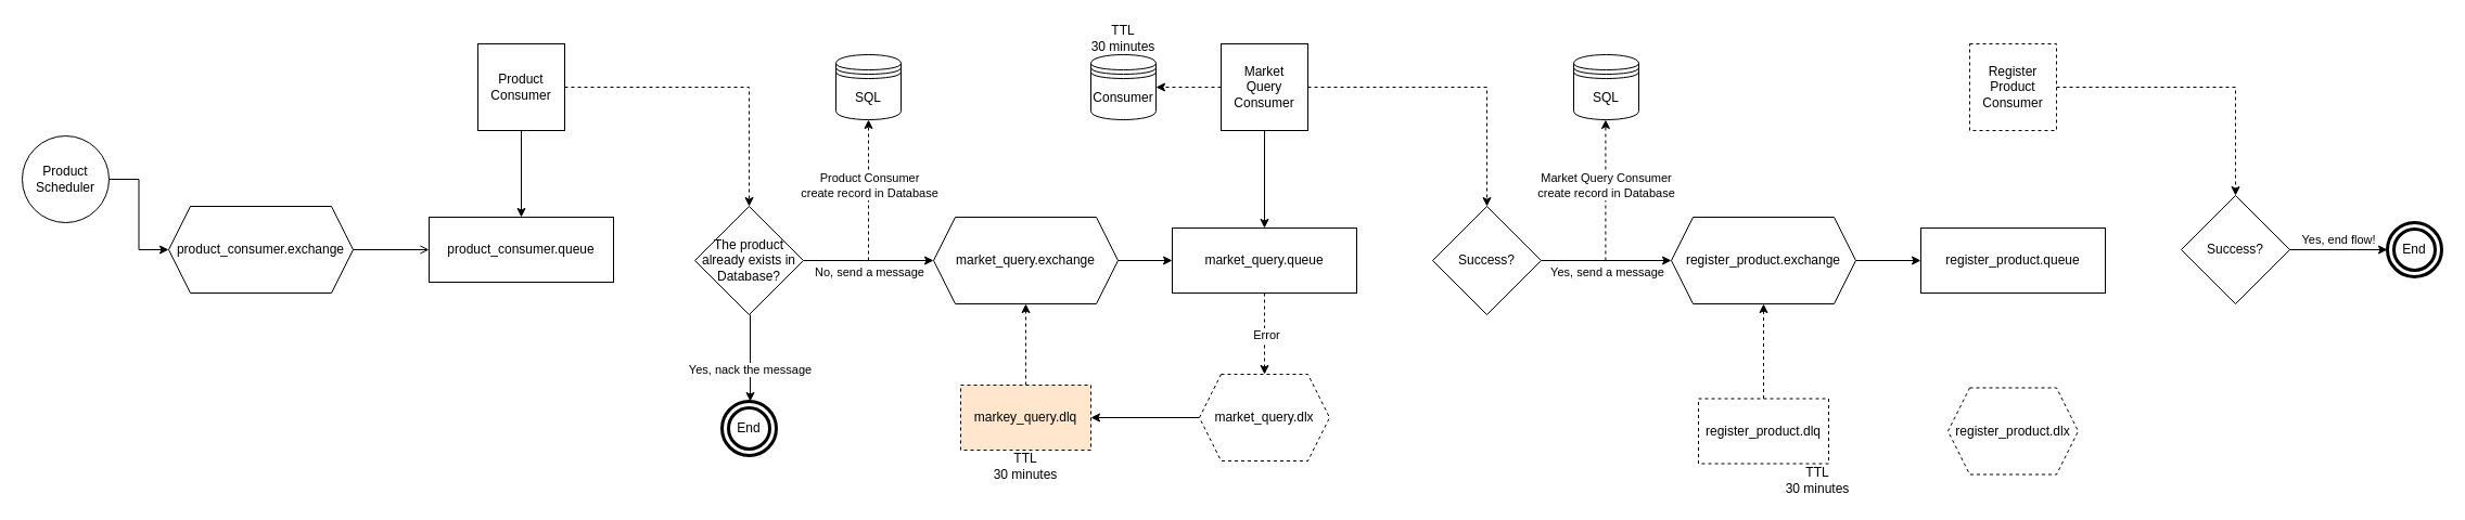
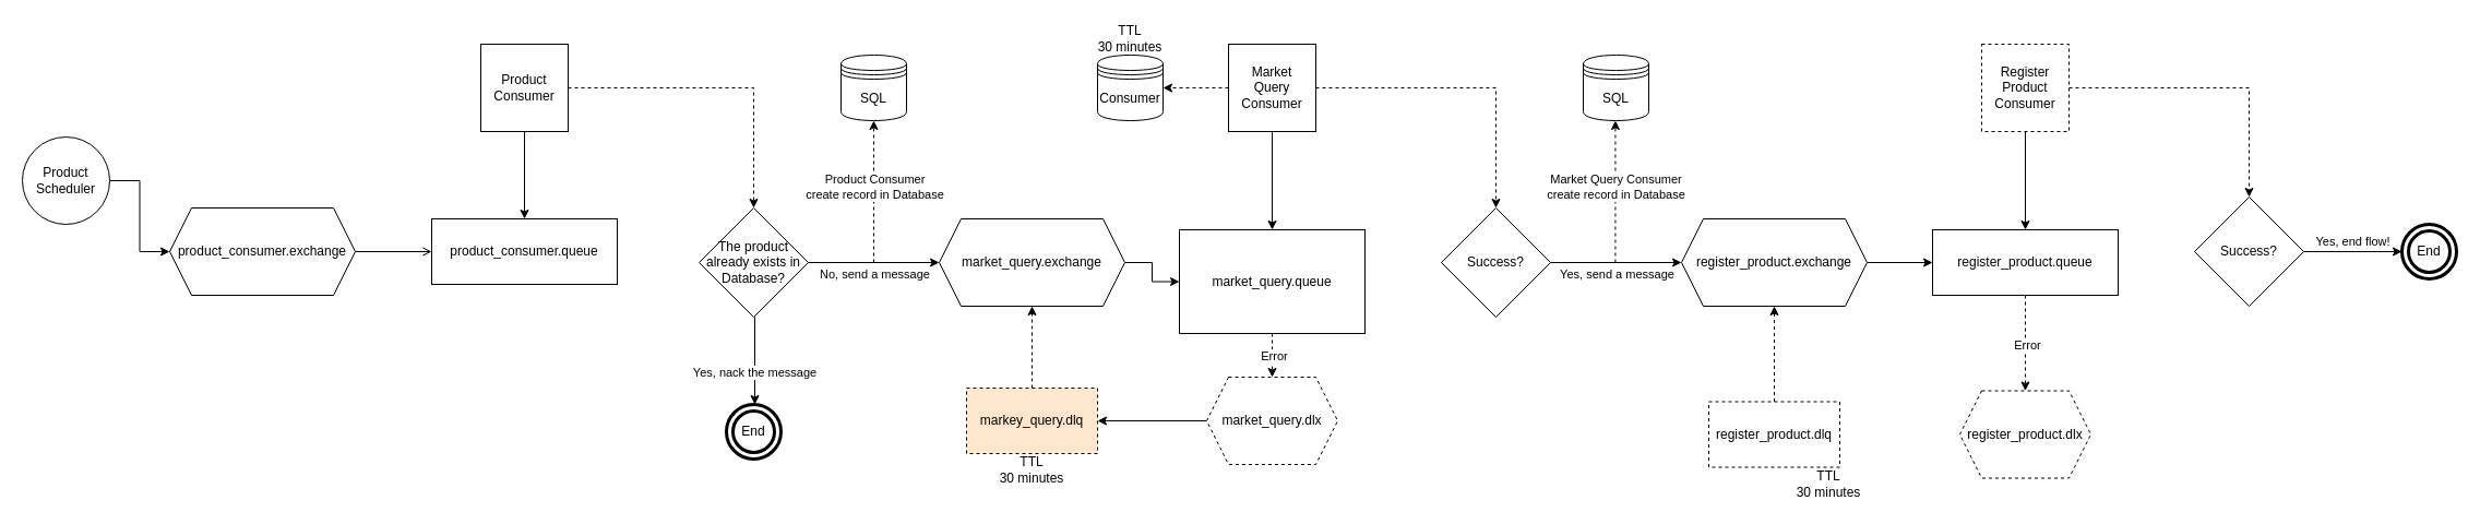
+ <mxCell id="38" value="" style="edgeStyle=orthogonalEdgeStyle;rounded=0;orthogonalLoop=1;jettySize=auto;html=1;" parent="1" source="40" target="37" edge="1"><mxGeometry relative="1" as="geometry" /></mxCell>
- <mxCell id="22" value="market_query.queue" style="whiteSpace=wrap;html=1;" parent="1" vertex="1"><mxGeometry x="1080" y="210" width="170" height="60" as="geometry" /></mxCell>
+ <mxCell id="22" value="market_query.queue" style="whiteSpace=wrap;html=1;" parent="1" vertex="1"><mxGeometry x="1080" y="210" width="170" height="95" as="geometry" /></mxCell>
+ <mxCell id="35" value="" style="edgeStyle=orthogonalEdgeStyle;rounded=0;orthogonalLoop=1;jettySize=auto;html=1;dashed=1;" parent="1" source="37" target="41" edge="1"><mxGeometry relative="1" as="geometry" /></mxCell>
+ <mxCell id="36" value="Error" style="edgeLabel;html=1;align=center;verticalAlign=middle;resizable=0;points=[];" parent="35" vertex="1" connectable="0"><mxGeometry x="0.053" y="1" relative="1" as="geometry"><mxPoint y="-1" as="offset" /></mxGeometry></mxCell>
